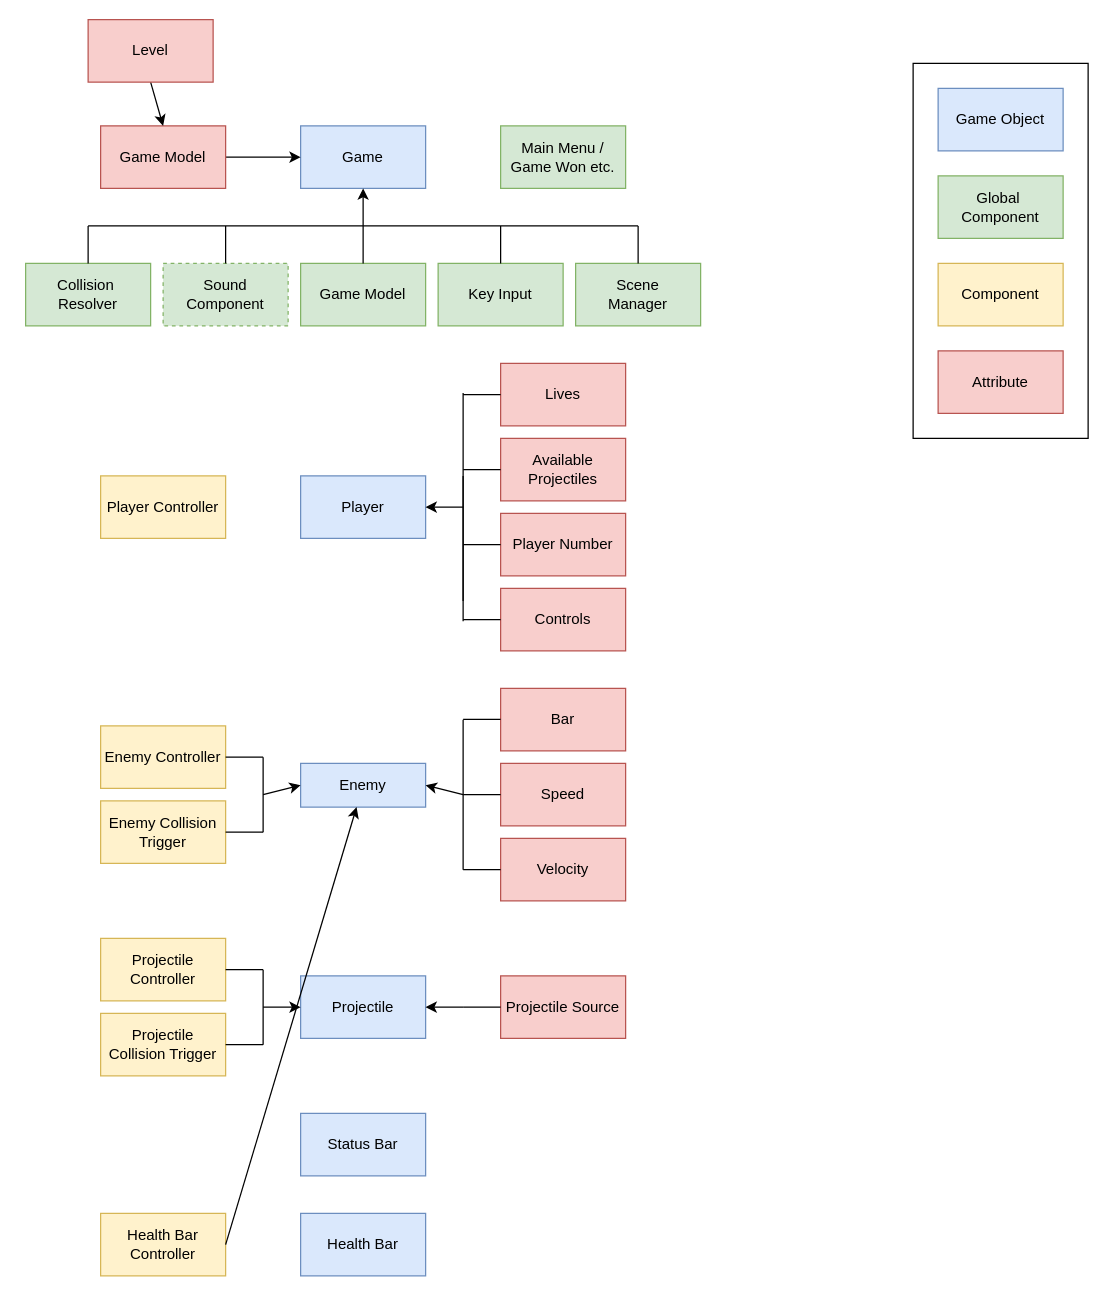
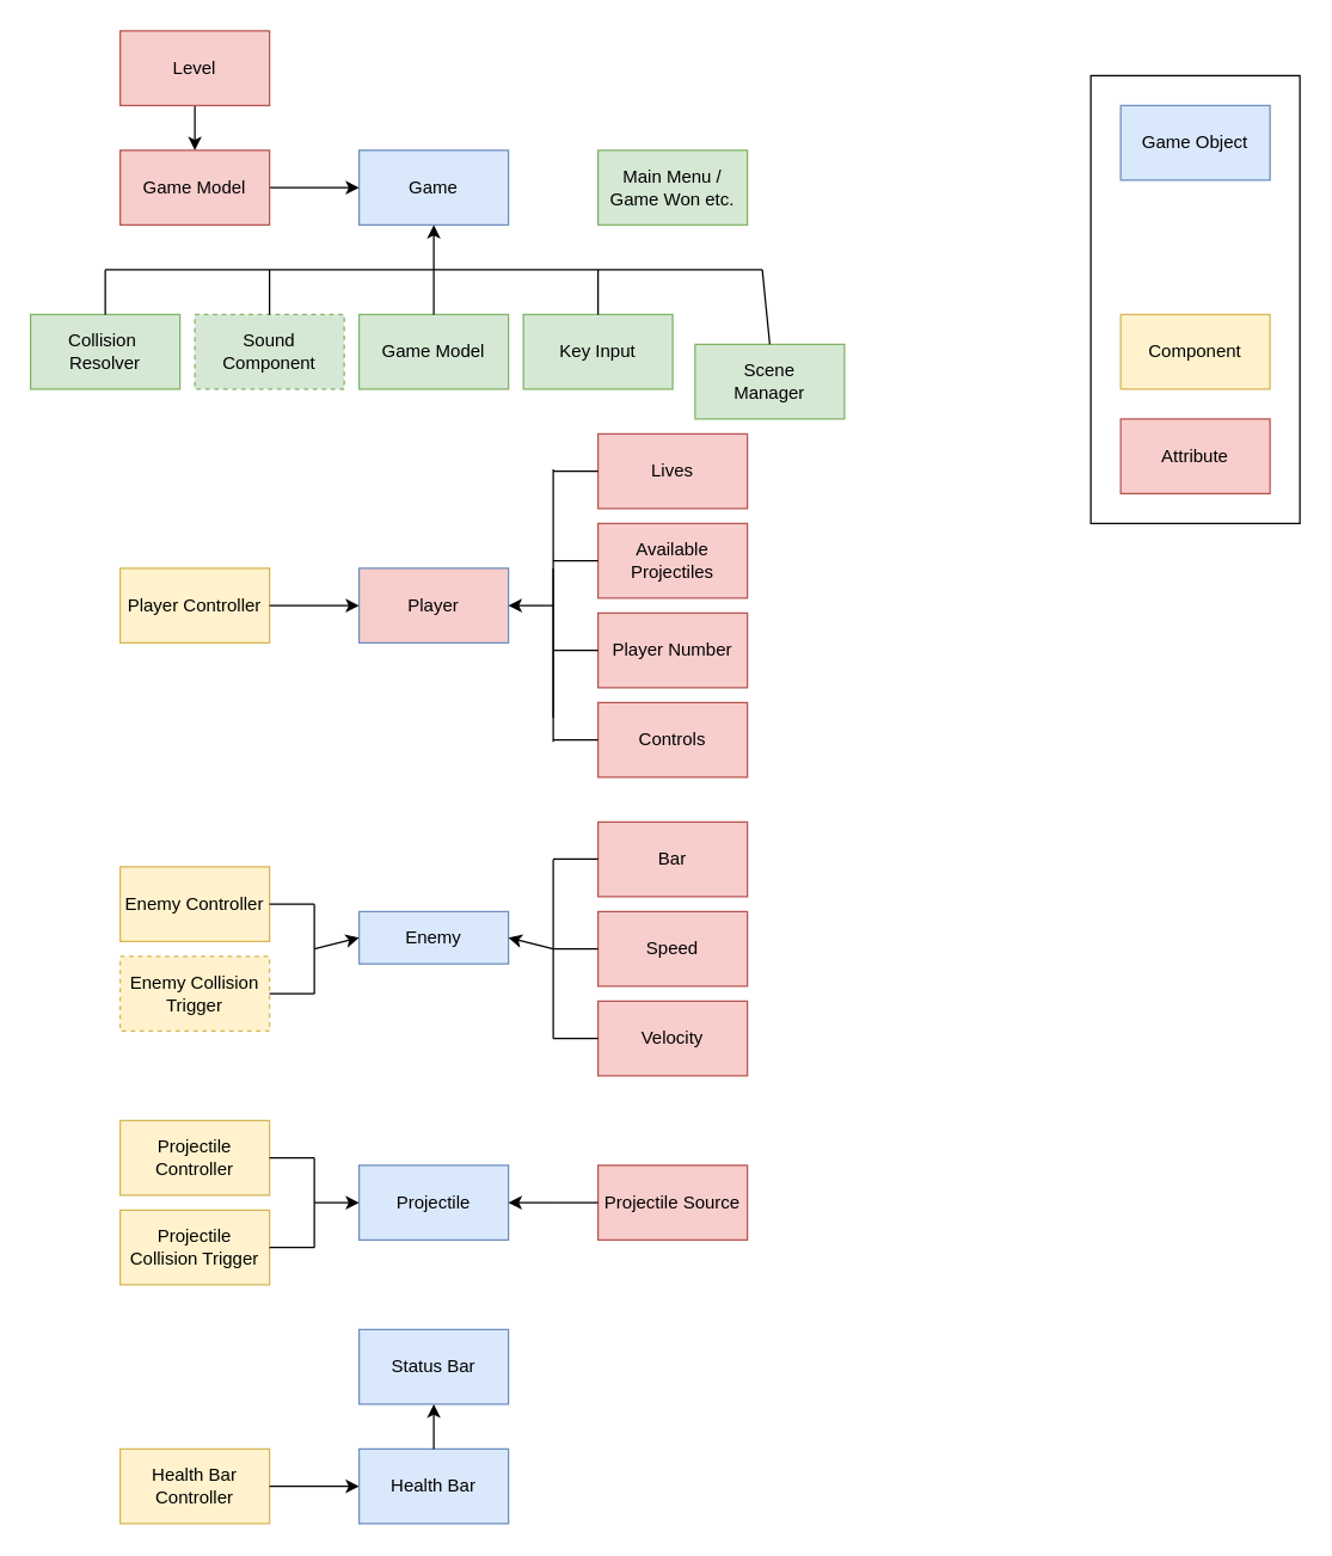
- <mxCell id="52" value="Level" style="rounded=0;whiteSpace=wrap;html=1;fillColor=#f8cecc;strokeColor=#b85450;" parent="1" vertex="1"><mxGeometry x="70" y="15" width="100" height="50" as="geometry" /></mxCell>
+ <mxCell id="52" value="Level" style="rounded=0;whiteSpace=wrap;html=1;fillColor=#f8cecc;strokeColor=#b85450;" parent="1" vertex="1"><mxGeometry x="80" y="20" width="100" height="50" as="geometry" /></mxCell>
- <mxCell id="54" value="&lt;div&gt;Global&amp;nbsp;&lt;/div&gt;&lt;div&gt;Component&lt;/div&gt;" style="rounded=0;whiteSpace=wrap;html=1;fillColor=#d5e8d4;strokeColor=#82b366;" parent="1" vertex="1"><mxGeometry x="750" y="140" width="100" height="50" as="geometry" /></mxCell>
- <mxCell id="11" value="&lt;div&gt;Scene&lt;/div&gt;&lt;div&gt;Manager&lt;/div&gt;" style="rounded=0;whiteSpace=wrap;html=1;fillColor=#d5e8d4;strokeColor=#82b366;" parent="1" vertex="1"><mxGeometry x="460" y="210" width="100" height="50" as="geometry" /></mxCell>
+ <mxCell id="11" value="&lt;div&gt;Scene&lt;/div&gt;&lt;div&gt;Manager&lt;/div&gt;" style="rounded=0;whiteSpace=wrap;html=1;fillColor=#d5e8d4;strokeColor=#82b366;" parent="1" vertex="1"><mxGeometry x="465" y="230" width="100" height="50" as="geometry" /></mxCell>
+ <mxCell id="17" value="" style="endArrow=classic;html=1;rounded=0;entryX=0;entryY=0.5;entryDx=0;entryDy=0;exitX=1;exitY=0.5;exitDx=0;exitDy=0;" parent="1" source="16" target="14" edge="1"><mxGeometry width="50" height="50" relative="1" as="geometry"><mxPoint x="170" y="280" as="sourcePoint" /><mxPoint x="220" y="230" as="targetPoint" /></mxGeometry></mxCell>
- <mxCell id="14" value="Player" style="rounded=0;whiteSpace=wrap;html=1;fillColor=#dae8fc;strokeColor=#6c8ebf;" parent="1" vertex="1"><mxGeometry x="240" y="380" width="100" height="50" as="geometry" /></mxCell>
+ <mxCell id="14" value="Player" style="rounded=0;whiteSpace=wrap;html=1;fillColor=#f8cecc;strokeColor=#6c8ebf;" parent="1" vertex="1"><mxGeometry x="240" y="380" width="100" height="50" as="geometry" /></mxCell>
- <mxCell id="58" value="&lt;div&gt;Enemy Collision&lt;/div&gt;&lt;div&gt;Trigger&lt;br&gt;&lt;/div&gt;" style="rounded=0;whiteSpace=wrap;html=1;fillColor=#fff2cc;strokeColor=#d6b656;" vertex="1" parent="1"><mxGeometry x="80" y="640" width="100" height="50" as="geometry" /></mxCell>
+ <mxCell id="58" value="&lt;div&gt;Enemy Collision&lt;/div&gt;&lt;div&gt;Trigger&lt;br&gt;&lt;/div&gt;" style="rounded=0;whiteSpace=wrap;html=1;fillColor=#fff2cc;strokeColor=#d6b656;dashed=1;" vertex="1" parent="1"><mxGeometry x="80" y="640" width="100" height="50" as="geometry" /></mxCell>
- <mxCell id="47" value="" style="endArrow=classic;html=1;rounded=0;exitX=1;exitY=0.5;exitDx=0;exitDy=0;" parent="1" source="46" target="29" edge="1"><mxGeometry width="50" height="50" relative="1" as="geometry"><mxPoint x="170" y="820" as="sourcePoint" /><mxPoint x="450" y="940" as="targetPoint" /></mxGeometry></mxCell>
+ <mxCell id="47" value="" style="endArrow=classic;html=1;rounded=0;exitX=1;exitY=0.5;exitDx=0;exitDy=0;entryX=0;entryY=0.5;entryDx=0;entryDy=0;" parent="1" source="46" target="48" edge="1"><mxGeometry width="50" height="50" relative="1" as="geometry"><mxPoint x="170" y="820" as="sourcePoint" /><mxPoint x="450" y="940" as="targetPoint" /></mxGeometry></mxCell>
+ <mxCell id="49" value="" style="endArrow=classic;html=1;rounded=0;entryX=0.5;entryY=1;entryDx=0;entryDy=0;exitX=0.5;exitY=0;exitDx=0;exitDy=0;" parent="1" source="48" target="45" edge="1"><mxGeometry width="50" height="50" relative="1" as="geometry"><mxPoint x="370" y="915" as="sourcePoint" /><mxPoint x="460" y="880" as="targetPoint" /></mxGeometry></mxCell>
